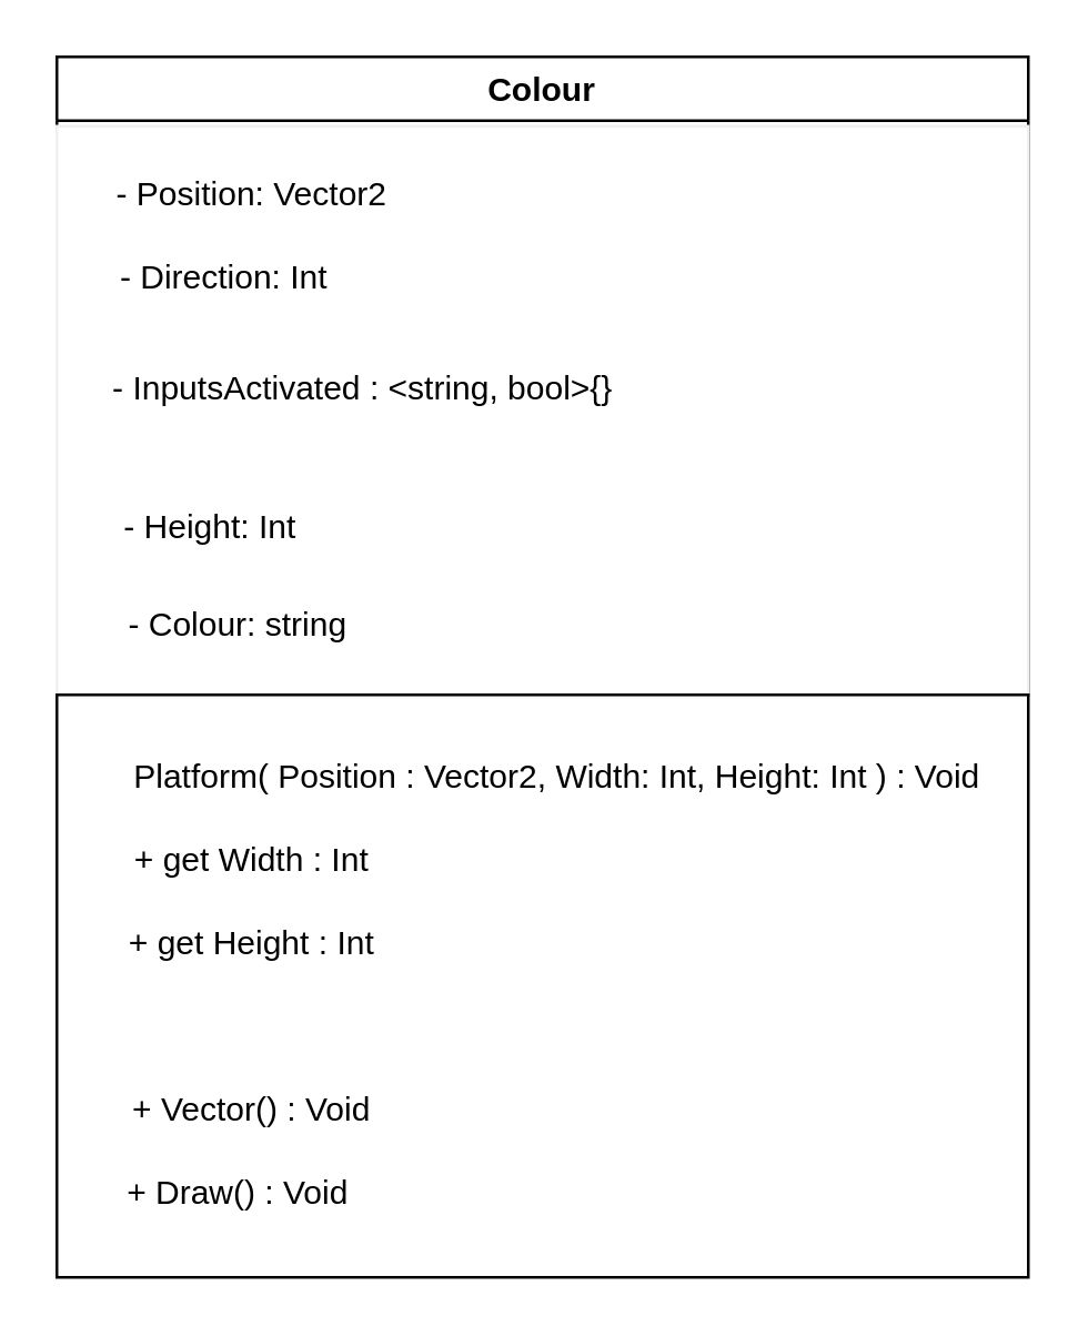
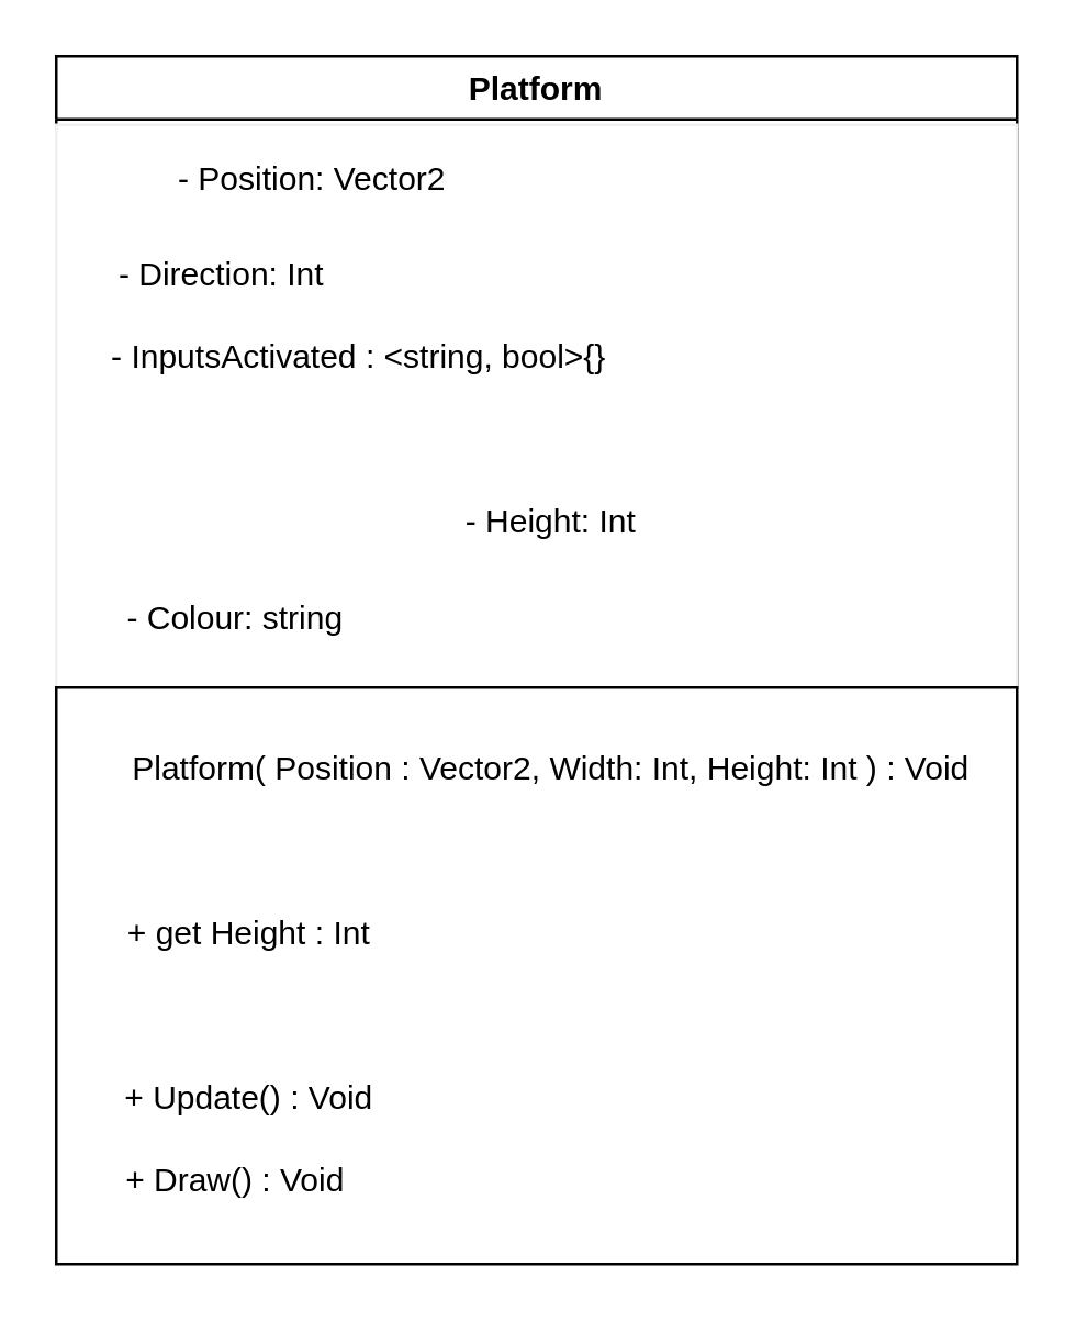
- <mxCell id="2" value="Colour" style="swimlane;fillColor=#FFFFFF;" parent="1" vertex="1"><mxGeometry x="20" y="20" width="350" height="230" as="geometry" /></mxCell>
+ <mxCell id="2" value="Platform" style="swimlane;fillColor=#FFFFFF;" parent="1" vertex="1"><mxGeometry x="20" y="20" width="350" height="230" as="geometry" /></mxCell>
- <mxCell id="4" value="- Position: Vector2&lt;br&gt;" style="text;html=1;align=center;verticalAlign=middle;resizable=0;points=[];autosize=1;strokeColor=none;fillColor=#FFFFFF;" parent="2" vertex="1"><mxGeometry x="10" y="35" width="120" height="30" as="geometry" /></mxCell>
+ <mxCell id="4" value="- Position: Vector2&lt;br&gt;" style="text;html=1;align=center;verticalAlign=middle;resizable=0;points=[];autosize=1;strokeColor=none;fillColor=#FFFFFF;" parent="2" vertex="1"><mxGeometry x="10" y="35" width="165" height="20" as="geometry" /></mxCell>
- <mxCell id="6" value="- InputsActivated : &amp;lt;string, bool&amp;gt;{}" style="text;html=1;align=center;verticalAlign=middle;resizable=0;points=[];autosize=1;strokeColor=none;fillColor=#FFFFFF;" parent="2" vertex="1"><mxGeometry x="10" y="105" width="200" height="30" as="geometry" /></mxCell>
+ <mxCell id="6" value="- InputsActivated : &amp;lt;string, bool&amp;gt;{}" style="text;html=1;align=center;verticalAlign=middle;resizable=0;points=[];autosize=1;strokeColor=none;fillColor=#FFFFFF;" parent="2" vertex="1"><mxGeometry x="10" y="95" width="200" height="30" as="geometry" /></mxCell>
- <mxCell id="7" value="- Height: Int" style="text;html=1;align=center;verticalAlign=middle;resizable=0;points=[];autosize=1;strokeColor=none;fillColor=#FFFFFF;" parent="2" vertex="1"><mxGeometry x="10" y="155" width="90" height="30" as="geometry" /></mxCell>
+ <mxCell id="7" value="- Height: Int" style="text;html=1;align=center;verticalAlign=middle;resizable=0;points=[];autosize=1;strokeColor=none;fillColor=#FFFFFF;" parent="2" vertex="1"><mxGeometry x="135" y="155" width="90" height="30" as="geometry" /></mxCell>
- <mxCell id="13" value="+ get Width : Int" style="text;html=1;align=center;verticalAlign=middle;resizable=0;points=[];autosize=1;strokeColor=none;fillColor=none;" parent="1" vertex="1"><mxGeometry x="35" y="295" width="110" height="30" as="geometry" /></mxCell>
- <mxCell id="11" value="+ Vector() : Void" style="text;html=1;align=center;verticalAlign=middle;resizable=0;points=[];autosize=1;strokeColor=none;fillColor=none;" parent="1" vertex="1"><mxGeometry x="35" y="385" width="110" height="30" as="geometry" /></mxCell>
+ <mxCell id="11" value="+ Update() : Void" style="text;html=1;align=center;verticalAlign=middle;resizable=0;points=[];autosize=1;strokeColor=none;fillColor=none;" parent="1" vertex="1"><mxGeometry x="35" y="385" width="110" height="30" as="geometry" /></mxCell>
